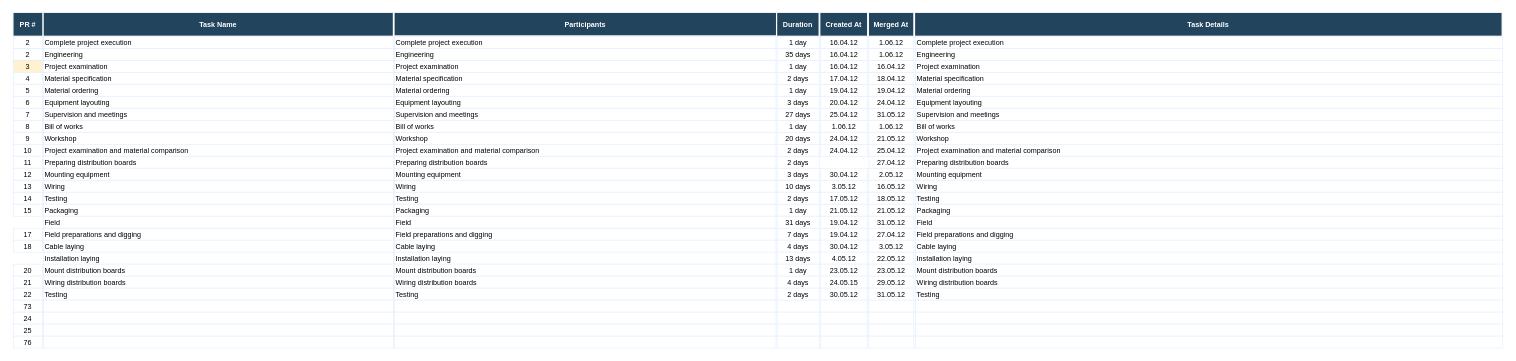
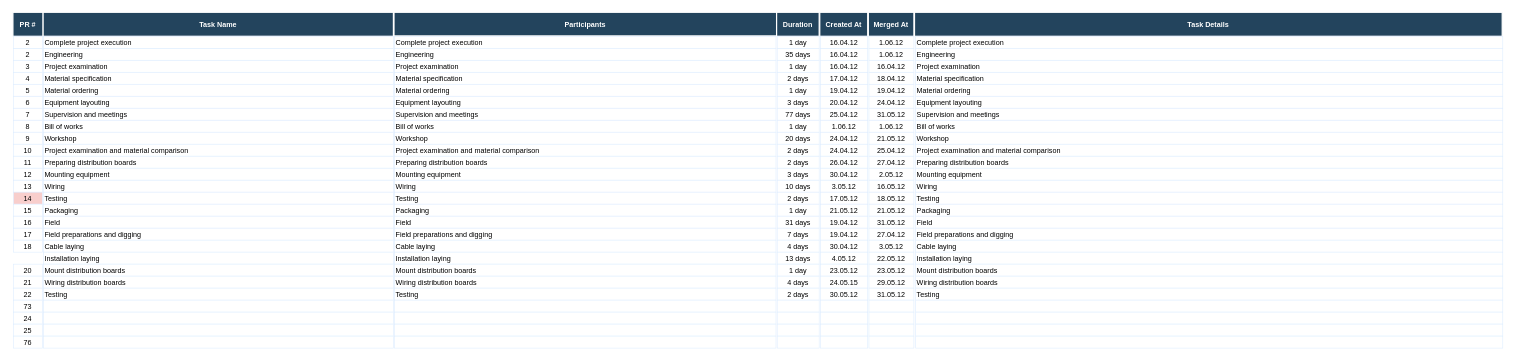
- <mxCell id="7" value="3" style="strokeColor=#DEEDFF;fillColor=#fff2cc;" parent="1" vertex="1"><mxGeometry x="21.5" y="100" width="48" height="20" as="geometry" /></mxCell>
+ <mxCell id="7" value="3" style="strokeColor=#DEEDFF" parent="1" vertex="1"><mxGeometry x="21.5" y="100" width="48" height="20" as="geometry" /></mxCell>
- <mxCell id="29" value="27 days" style="strokeColor=#DEEDFF;fillColor=#FFFFFF;" parent="1" vertex="1"><mxGeometry x="1295" y="180" width="70" height="20" as="geometry" /></mxCell>
+ <mxCell id="29" value="77 days" style="strokeColor=#DEEDFF;fillColor=#FFFFFF;" parent="1" vertex="1"><mxGeometry x="1295" y="180" width="70" height="20" as="geometry" /></mxCell>
+ <mxCell id="50" value="26.04.12" style="strokeColor=#DEEDFF;fillColor=#FFFFFF;" parent="1" vertex="1"><mxGeometry x="1367" y="260" width="79" height="20" as="geometry" /></mxCell>
- <mxCell id="62" value="14" style="strokeColor=#DEEDFF" parent="1" vertex="1"><mxGeometry x="21.5" y="320" width="48" height="20" as="geometry" /></mxCell>
+ <mxCell id="62" value="14" style="strokeColor=#DEEDFF;fillColor=#f8cecc;" parent="1" vertex="1"><mxGeometry x="21.5" y="320" width="48" height="20" as="geometry" /></mxCell>
+ <mxCell id="72" value="16" style="strokeColor=#DEEDFF;fillColor=default;" parent="1" vertex="1"><mxGeometry x="21.5" y="360" width="48" height="20" as="geometry" /></mxCell>
